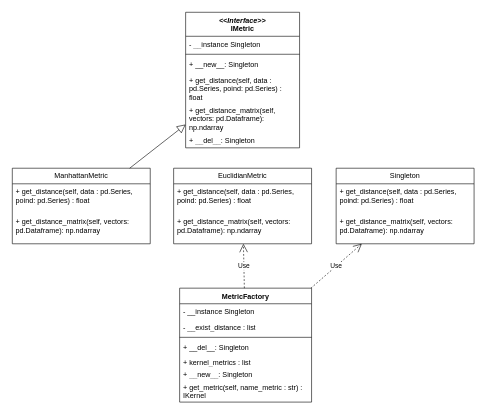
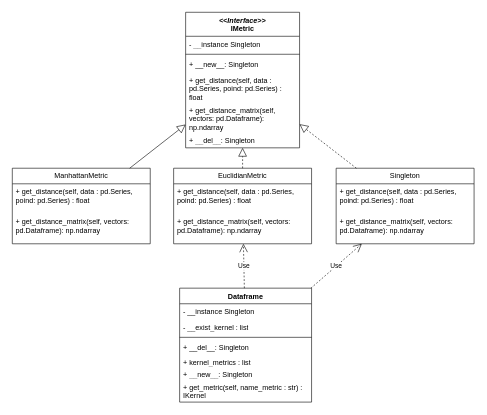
+ <mxCell id="28" value="" style="endArrow=block;dashed=1;endFill=0;endSize=12;html=1;rounded=0;" edge="1" parent="1" source="23" target="5"><mxGeometry width="160" relative="1" as="geometry"><mxPoint x="470" y="320" as="sourcePoint" /><mxPoint x="630" y="320" as="targetPoint" /></mxGeometry></mxCell>
+ <mxCell id="27" value="" style="endArrow=block;dashed=1;endFill=0;endSize=12;html=1;rounded=0;exitX=0.5;exitY=0;exitDx=0;exitDy=0;" edge="1" parent="1" source="20" target="5"><mxGeometry width="160" relative="1" as="geometry"><mxPoint x="470" y="320" as="sourcePoint" /><mxPoint x="630" y="320" as="targetPoint" /></mxGeometry></mxCell>
- <mxCell id="12" value="MetricFactory" style="swimlane;fontStyle=1;align=center;verticalAlign=top;childLayout=stackLayout;horizontal=1;startSize=26;horizontalStack=0;resizeParent=1;resizeParentMax=0;resizeLast=0;collapsible=1;marginBottom=0;whiteSpace=wrap;html=1;" vertex="1" parent="1"><mxGeometry x="299" y="480" width="220" height="190" as="geometry" /></mxCell>
+ <mxCell id="12" value="Dataframe" style="swimlane;fontStyle=1;align=center;verticalAlign=top;childLayout=stackLayout;horizontal=1;startSize=26;horizontalStack=0;resizeParent=1;resizeParentMax=0;resizeLast=0;collapsible=1;marginBottom=0;whiteSpace=wrap;html=1;" vertex="1" parent="1"><mxGeometry x="299" y="480" width="220" height="190" as="geometry" /></mxCell>
- <mxCell id="14" value="- __exist_distance : list" style="text;strokeColor=none;fillColor=none;align=left;verticalAlign=top;spacingLeft=4;spacingRight=4;overflow=hidden;rotatable=0;points=[[0,0.5],[1,0.5]];portConstraint=eastwest;whiteSpace=wrap;html=1;" vertex="1" parent="12"><mxGeometry y="52" width="220" height="26" as="geometry" /></mxCell>
+ <mxCell id="14" value="- __exist_kernel : list" style="text;strokeColor=none;fillColor=none;align=left;verticalAlign=top;spacingLeft=4;spacingRight=4;overflow=hidden;rotatable=0;points=[[0,0.5],[1,0.5]];portConstraint=eastwest;whiteSpace=wrap;html=1;" vertex="1" parent="12"><mxGeometry y="52" width="220" height="26" as="geometry" /></mxCell>
